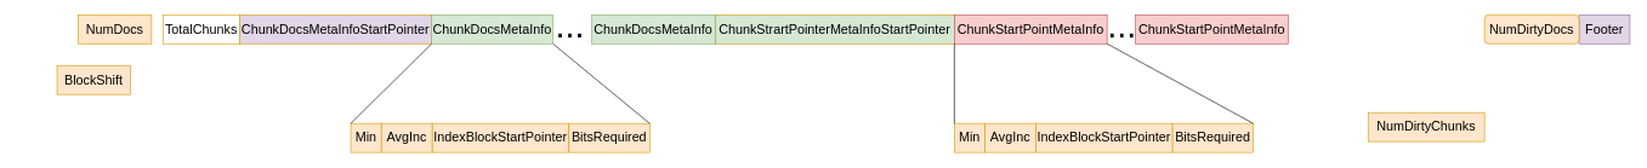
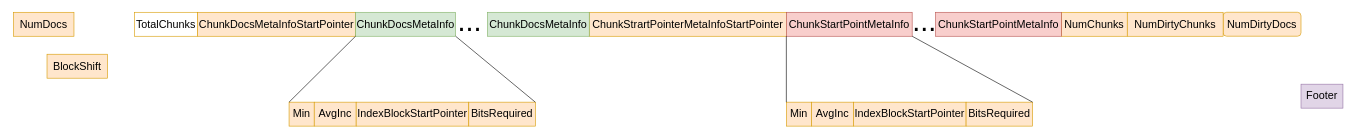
- <mxCell id="6" value="&lt;font style=&quot;font-size: 18px&quot;&gt;NumDocs&lt;/font&gt;" style="rounded=0;whiteSpace=wrap;html=1;fillColor=#ffe6cc;strokeColor=#d79b00;" vertex="1" parent="1"><mxGeometry x="105" y="20" width="101" height="40" as="geometry" /></mxCell>
+ <mxCell id="6" value="&lt;font style=&quot;font-size: 18px&quot;&gt;NumDocs&lt;/font&gt;" style="rounded=0;whiteSpace=wrap;html=1;fillColor=#ffe6cc;strokeColor=#d79b00;" vertex="1" parent="1"><mxGeometry x="20" y="20" width="101" height="40" as="geometry" /></mxCell>
- <mxCell id="9" value="&lt;font style=&quot;font-size: 18px&quot;&gt;ChunkDocsMetaInfoStartPointer&lt;/font&gt;" style="rounded=0;whiteSpace=wrap;html=1;fillColor=#e1d5e7;strokeColor=#d79b00;" vertex="1" parent="1"><mxGeometry x="327" y="20" width="264" height="40" as="geometry" /></mxCell>
+ <mxCell id="9" value="&lt;font style=&quot;font-size: 18px&quot;&gt;ChunkDocsMetaInfoStartPointer&lt;/font&gt;" style="rounded=0;whiteSpace=wrap;html=1;fillColor=#ffe6cc;strokeColor=#d79b00;" vertex="1" parent="1"><mxGeometry x="327" y="20" width="264" height="40" as="geometry" /></mxCell>
- <mxCell id="11" value="&lt;font style=&quot;font-size: 18px&quot;&gt;ChunkStrartPointerMetaInfoStartPointer&lt;/font&gt;" style="rounded=0;whiteSpace=wrap;html=1;fillColor=#d5e8d4;strokeColor=#d79b00;" vertex="1" parent="1"><mxGeometry x="981" y="20" width="329" height="40" as="geometry" /></mxCell>
+ <mxCell id="11" value="&lt;font style=&quot;font-size: 18px&quot;&gt;ChunkStrartPointerMetaInfoStartPointer&lt;/font&gt;" style="rounded=0;whiteSpace=wrap;html=1;fillColor=#ffe6cc;strokeColor=#d79b00;" vertex="1" parent="1"><mxGeometry x="981" y="20" width="329" height="40" as="geometry" /></mxCell>
+ <mxCell id="2" value="&lt;font style=&quot;font-size: 18px&quot;&gt;NumChunks&lt;/font&gt;" style="rounded=0;whiteSpace=wrap;html=1;fillColor=#ffe6cc;strokeColor=#d79b00;" vertex="1" parent="1"><mxGeometry x="1769" y="20" width="110" height="40" as="geometry" /></mxCell>
- <mxCell id="3" value="&lt;font style=&quot;font-size: 18px&quot;&gt;Footer&lt;/font&gt;" style="rounded=0;whiteSpace=wrap;html=1;fillColor=#e1d5e7;strokeColor=#9673a6;" vertex="1" parent="1"><mxGeometry x="2169" y="20" width="70" height="40" as="geometry" /></mxCell>
+ <mxCell id="3" value="&lt;font style=&quot;font-size: 18px&quot;&gt;Footer&lt;/font&gt;" style="rounded=0;whiteSpace=wrap;html=1;fillColor=#e1d5e7;strokeColor=#9673a6;" vertex="1" parent="1"><mxGeometry x="2169" y="140" width="70" height="40" as="geometry" /></mxCell>
- <mxCell id="5" value="&lt;font style=&quot;font-size: 18px&quot;&gt;NumDirtyChunks&lt;/font&gt;" style="rounded=0;whiteSpace=wrap;html=1;fillColor=#ffe6cc;strokeColor=#d79b00;" vertex="1" parent="1"><mxGeometry x="1879" y="155" width="160" height="40" as="geometry" /></mxCell>
+ <mxCell id="5" value="&lt;font style=&quot;font-size: 18px&quot;&gt;NumDirtyChunks&lt;/font&gt;" style="rounded=0;whiteSpace=wrap;html=1;fillColor=#ffe6cc;strokeColor=#d79b00;" vertex="1" parent="1"><mxGeometry x="1879" y="20" width="160" height="40" as="geometry" /></mxCell>
